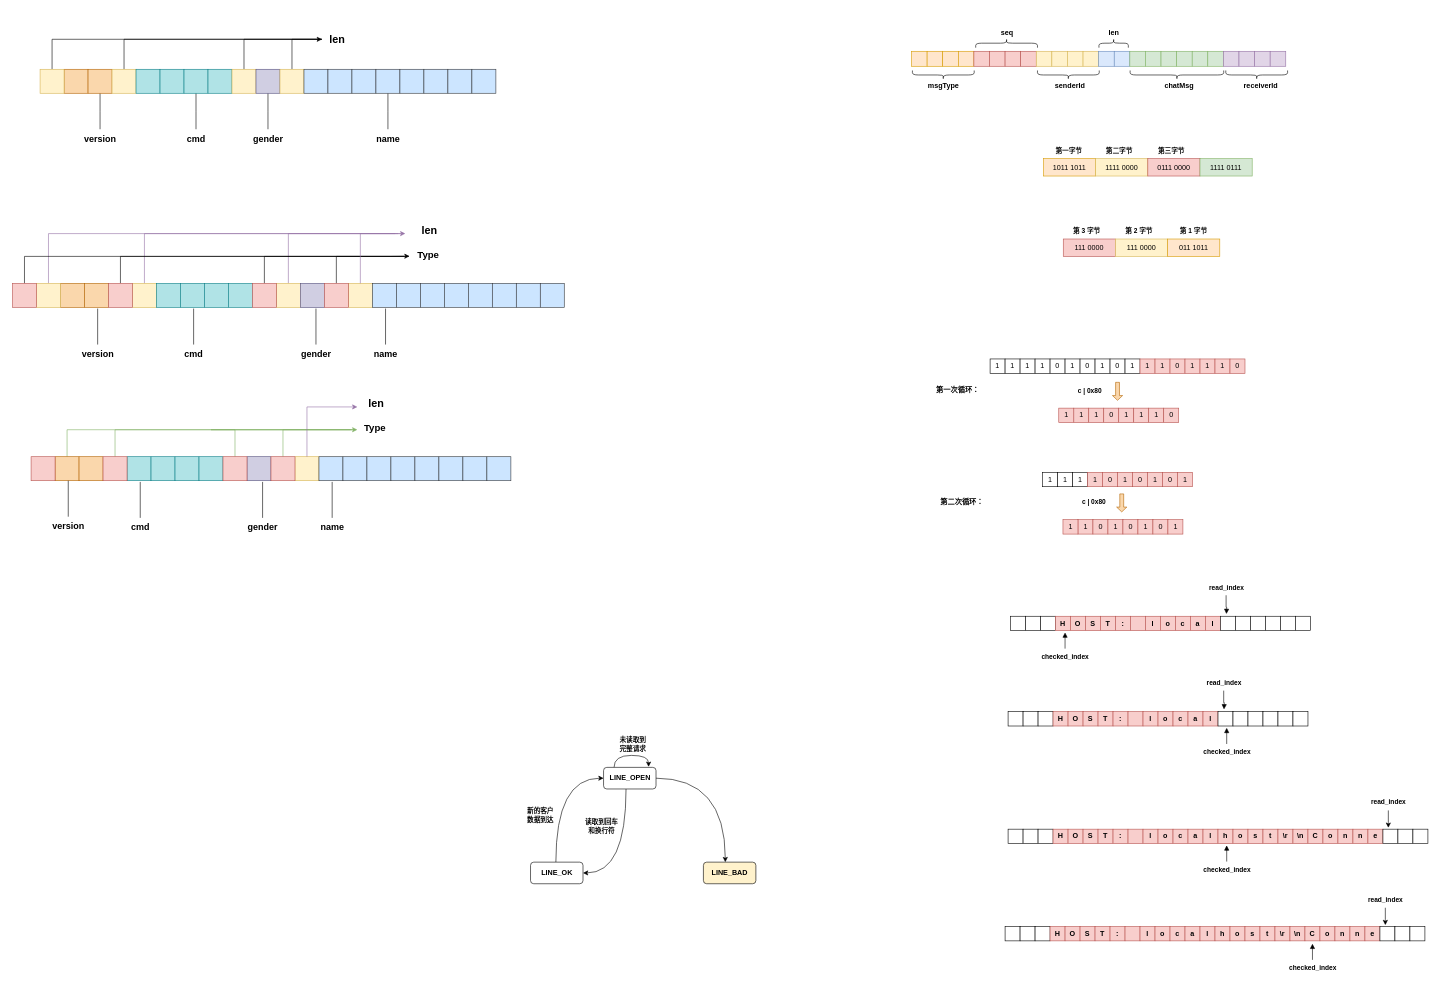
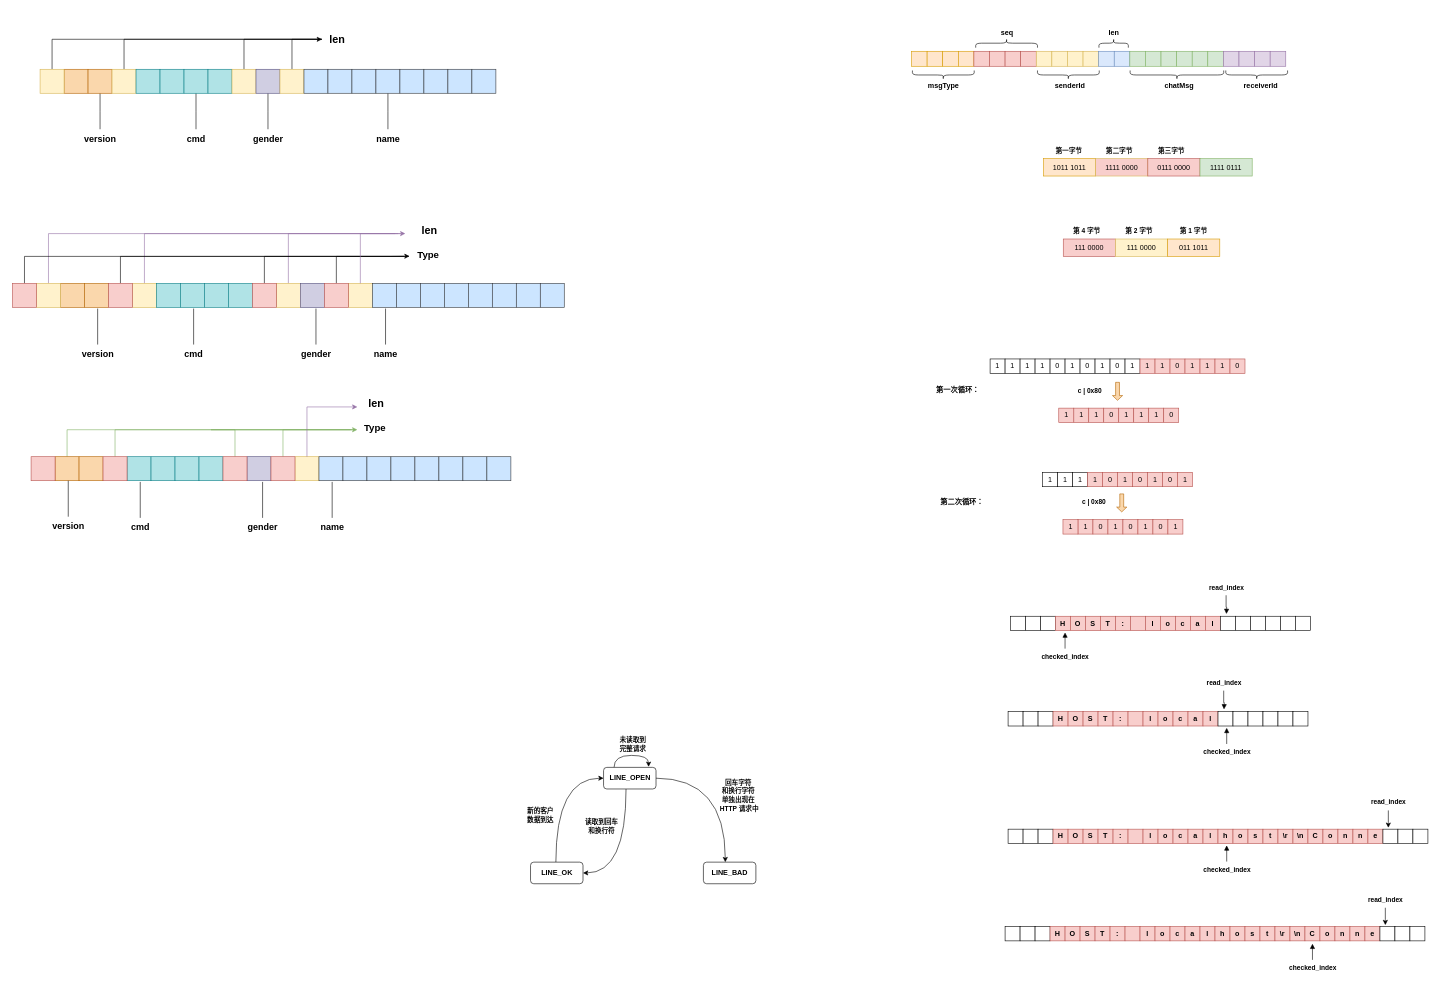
- <mxCell id="111" value="1111 0000" style="rounded=0;whiteSpace=wrap;html=1;fillColor=#fff2cc;strokeColor=#d6b656;" parent="1" vertex="1"><mxGeometry x="1826" y="264" width="87" height="29" as="geometry" /></mxCell>
+ <mxCell id="111" value="1111 0000" style="rounded=0;whiteSpace=wrap;html=1;fillColor=#f8cecc;strokeColor=#d6b656;" parent="1" vertex="1"><mxGeometry x="1826" y="264" width="87" height="29" as="geometry" /></mxCell>
- <mxCell id="118" value="&lt;font style=&quot;font-size: 11px;&quot;&gt;&lt;b&gt;第 3 字节&lt;/b&gt;&lt;/font&gt;" style="text;html=1;align=center;verticalAlign=middle;resizable=0;points=[];autosize=1;strokeColor=none;fillColor=none;" parent="1" vertex="1"><mxGeometry x="1779.5" y="371" width="63" height="27" as="geometry" /></mxCell>
+ <mxCell id="118" value="&lt;font style=&quot;font-size: 11px;&quot;&gt;&lt;b&gt;第 4 字节&lt;/b&gt;&lt;/font&gt;" style="text;html=1;align=center;verticalAlign=middle;resizable=0;points=[];autosize=1;strokeColor=none;fillColor=none;" parent="1" vertex="1"><mxGeometry x="1779.5" y="371" width="63" height="27" as="geometry" /></mxCell>
+ <mxCell id="218" value="&lt;b style=&quot;font-size: 11px;&quot;&gt;回车字符&lt;br&gt;和换行字符&lt;br&gt;单独出现在&lt;br&gt;&amp;nbsp;HTTP 请求中&lt;/b&gt;" style="text;html=1;align=center;verticalAlign=middle;resizable=0;points=[];autosize=1;strokeColor=none;fillColor=none;" vertex="1" parent="1"><mxGeometry x="1186.5" y="1290" width="86" height="71" as="geometry" /></mxCell>
- <mxCell id="214" value="&lt;b&gt;LINE_BAD&lt;/b&gt;" style="rounded=1;whiteSpace=wrap;html=1;fillColor=#fff2cc;" vertex="1" parent="1"><mxGeometry x="1172" y="1437" width="87.5" height="36" as="geometry" /></mxCell>
+ <mxCell id="214" value="&lt;b&gt;LINE_BAD&lt;/b&gt;" style="rounded=1;whiteSpace=wrap;html=1;" vertex="1" parent="1"><mxGeometry x="1172" y="1437" width="87.5" height="36" as="geometry" /></mxCell>
